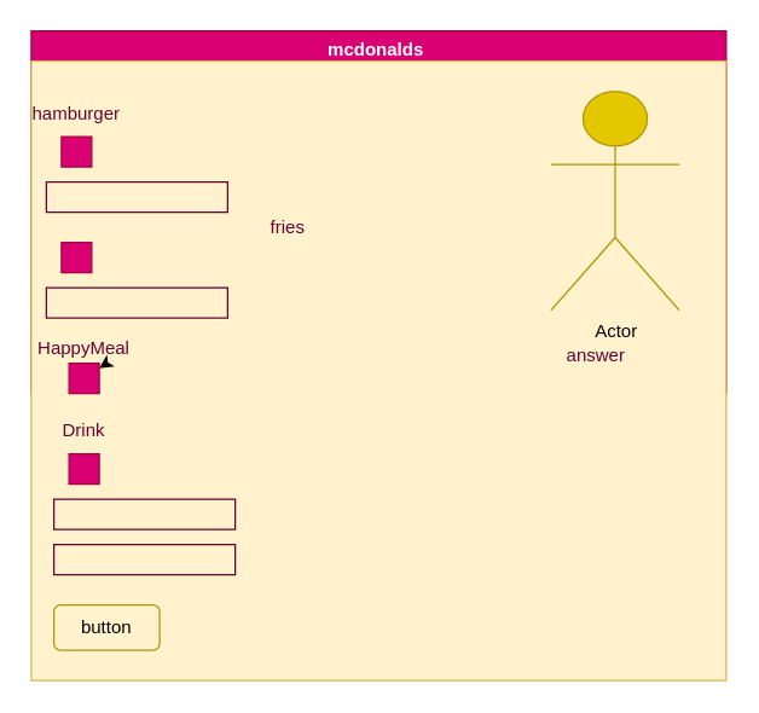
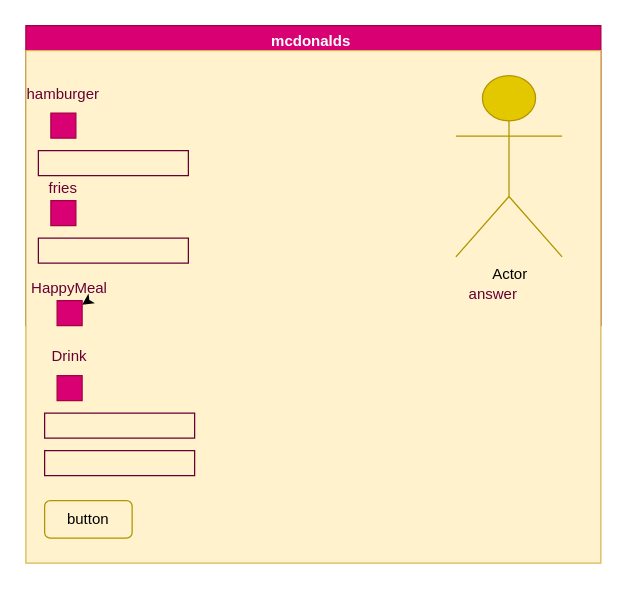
- <mxCell id="6" value="fries" style="text;html=1;align=center;verticalAlign=middle;whiteSpace=wrap;rounded=0;fontColor=#660033;" vertex="1" parent="1"><mxGeometry x="160" y="140" width="60" height="20" as="geometry" /></mxCell>
+ <mxCell id="6" value="fries" style="text;html=1;align=center;verticalAlign=middle;whiteSpace=wrap;rounded=0;fontColor=#660033;" vertex="1" parent="1"><mxGeometry x="20" y="140" width="60" height="20" as="geometry" /></mxCell>
